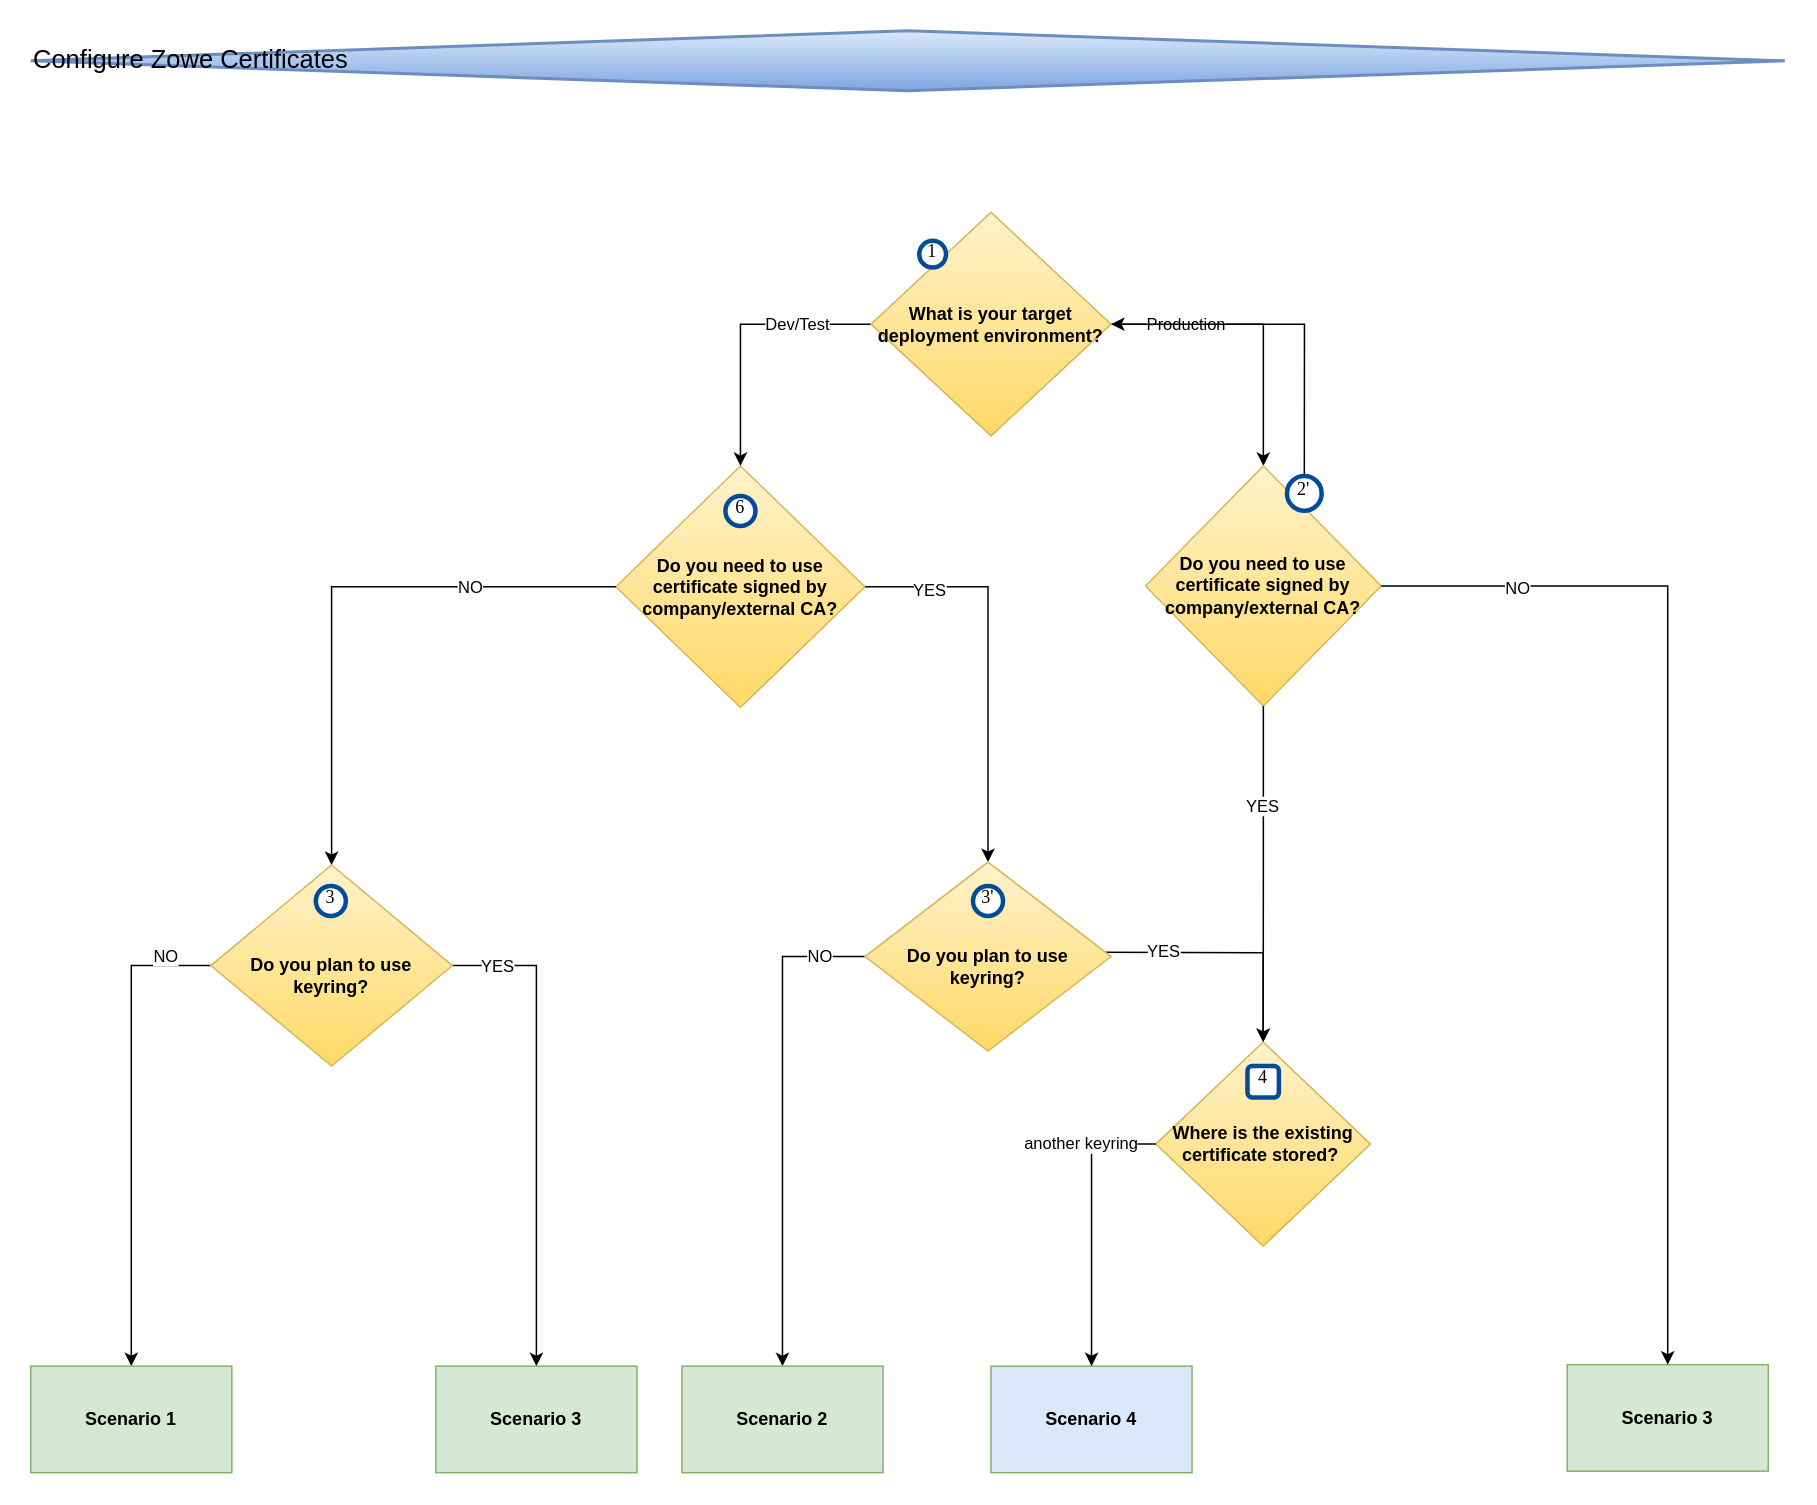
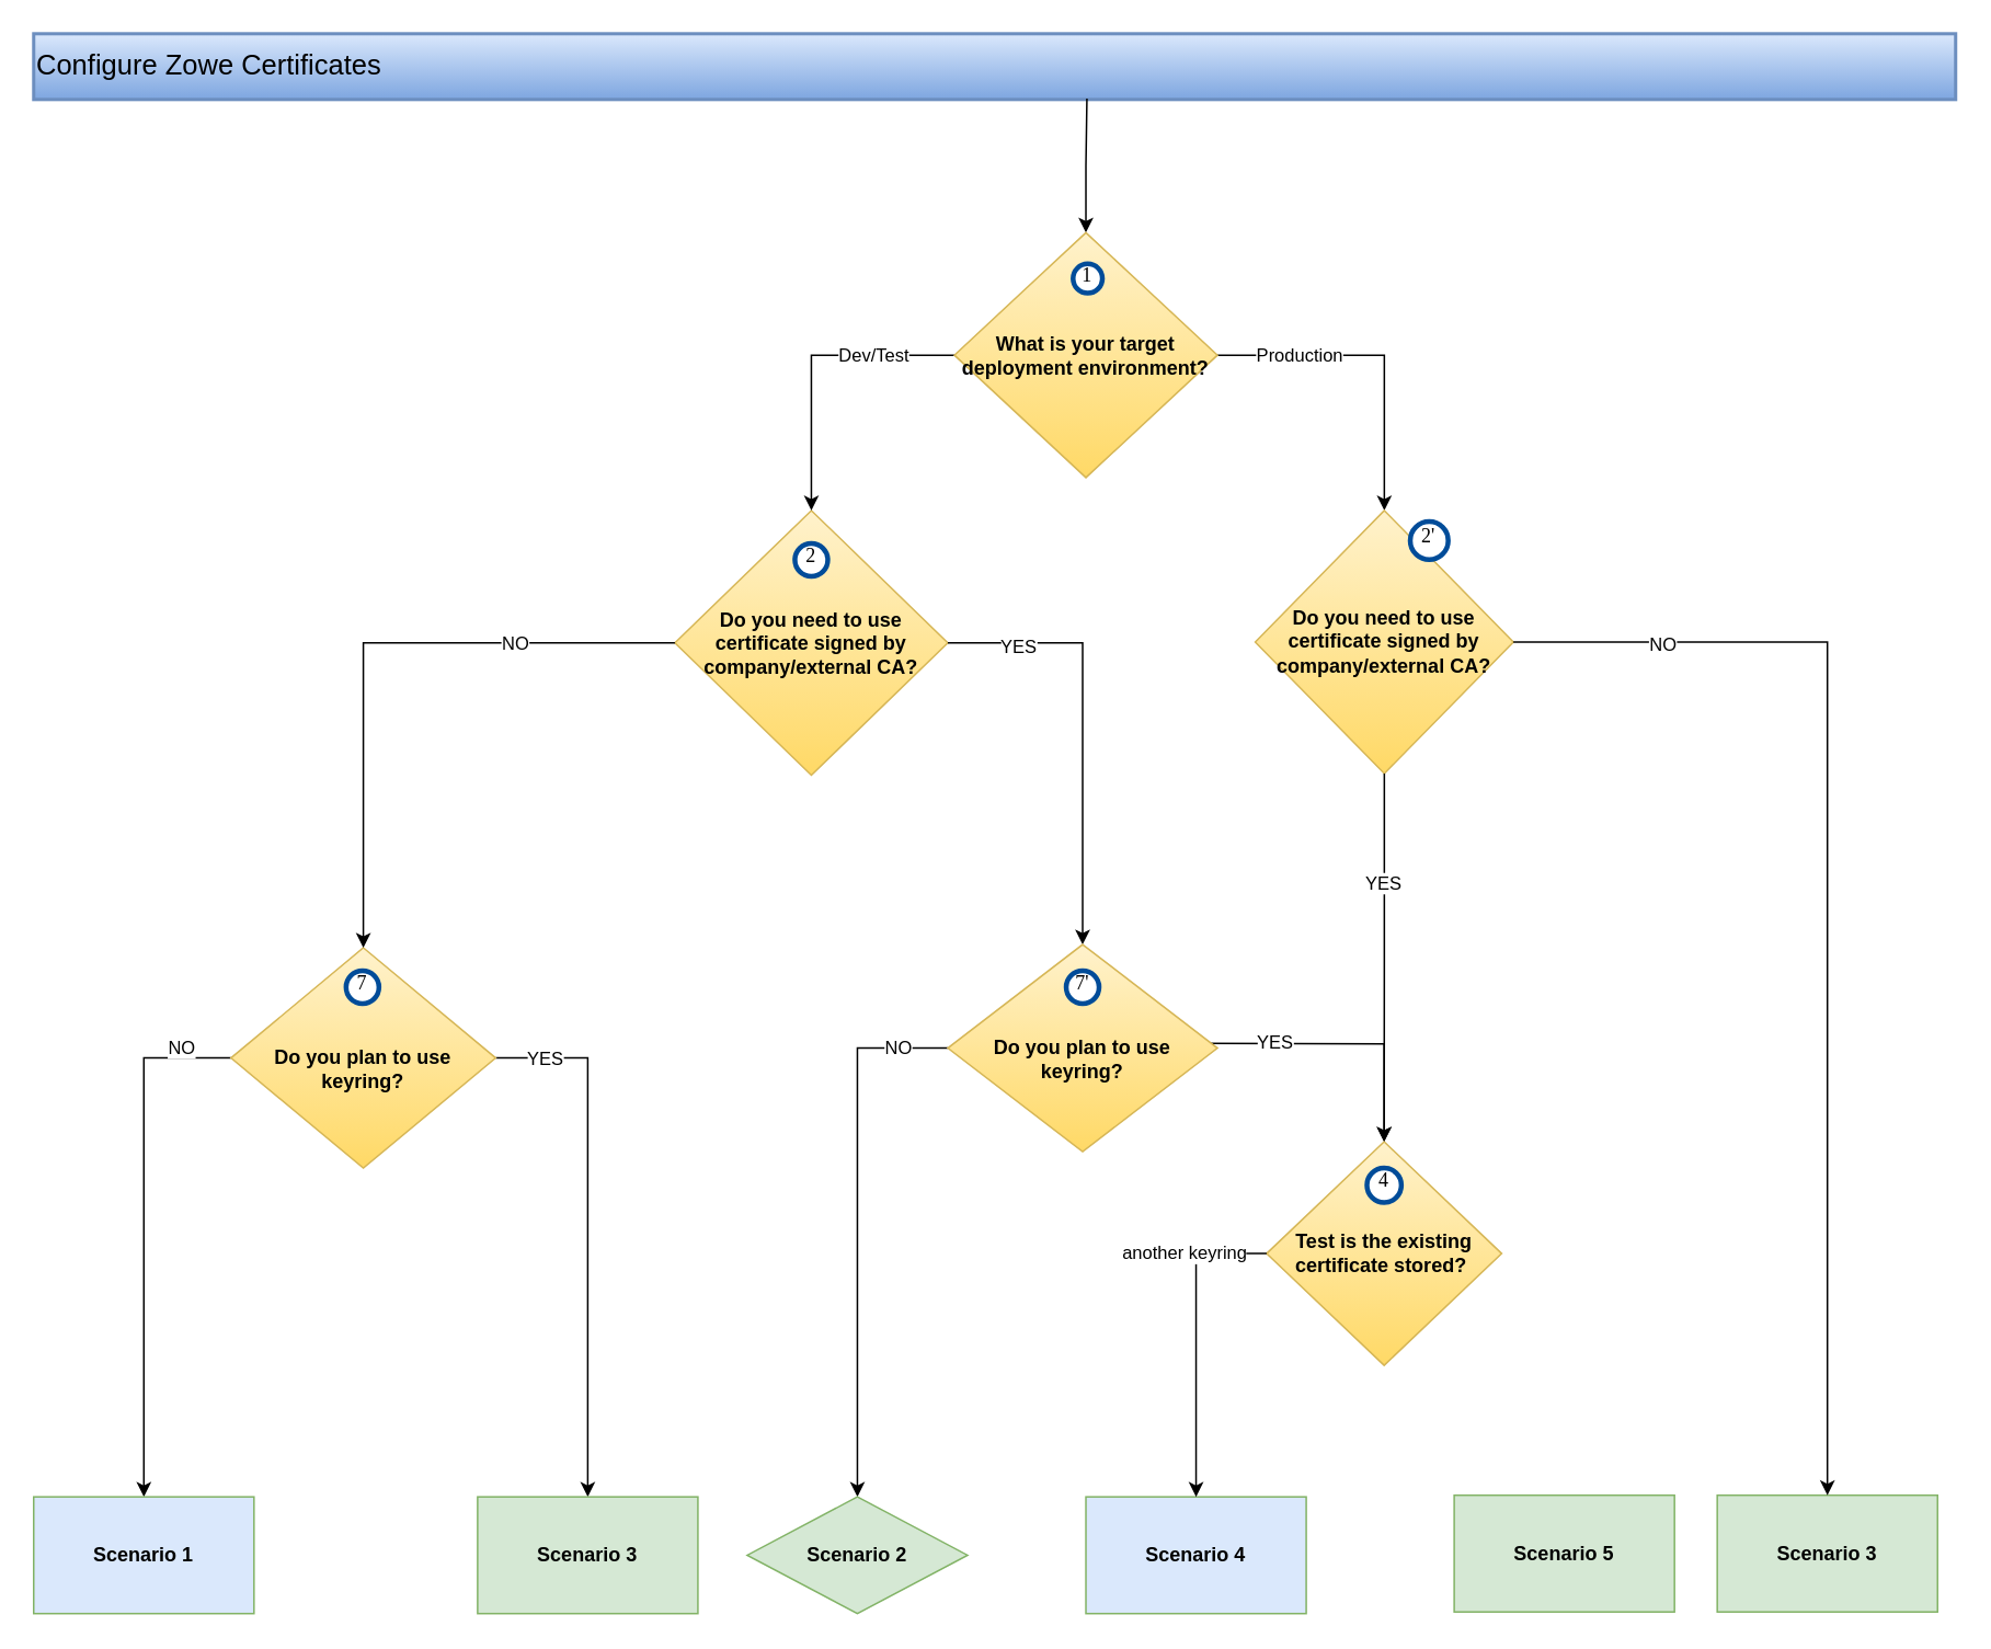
- <mxCell id="8" value="Configure Zowe Certificates" style="rhombus;whiteSpace=wrap;html=1;fillColor=#dae8fc;strokeColor=#6c8ebf;strokeWidth=2;align=left;gradientColor=#7ea6e0;fontSize=17;" vertex="1" parent="1"><mxGeometry x="20" y="20" width="1169" height="40" as="geometry" /></mxCell>
+ <mxCell id="8" value="Configure Zowe Certificates" style="rounded=0;whiteSpace=wrap;html=1;fillColor=#dae8fc;strokeColor=#6c8ebf;strokeWidth=2;align=left;gradientColor=#7ea6e0;fontSize=17;" vertex="1" parent="1"><mxGeometry x="20" y="20" width="1169" height="40" as="geometry" /></mxCell>
- <mxCell id="41" value="1" style="ellipse;whiteSpace=wrap;html=1;aspect=fixed;strokeWidth=3;fontFamily=Tahoma;spacingBottom=4;spacingRight=2;strokeColor=#004C99;spacingLeft=2;" vertex="1" parent="1"><mxGeometry x="612.189" y="160" width="17.814" height="17.814" as="geometry" /></mxCell>
+ <mxCell id="41" value="1" style="ellipse;whiteSpace=wrap;html=1;aspect=fixed;strokeWidth=3;fontFamily=Tahoma;spacingBottom=4;spacingRight=2;strokeColor=#004C99;spacingLeft=2;" vertex="1" parent="1"><mxGeometry x="652.189" y="160" width="17.814" height="17.814" as="geometry" /></mxCell>
- <mxCell id="9" value="" style="edgeStyle=orthogonalEdgeStyle;rounded=0;orthogonalLoop=1;jettySize=auto;html=1;endArrow=none;endFill=0;startArrow=classic;startFill=1;" edge="1" parent="1" source="10" target="15"><mxGeometry relative="1" as="geometry" /></mxCell>
+ <mxCell id="9" value="" style="edgeStyle=orthogonalEdgeStyle;rounded=0;orthogonalLoop=1;jettySize=auto;html=1;entryX=0.548;entryY=0.985;entryDx=0;entryDy=0;entryPerimeter=0;endArrow=none;endFill=0;startArrow=classic;startFill=1;" edge="1" parent="1" source="10" target="8"><mxGeometry relative="1" as="geometry" /></mxCell>
- <mxCell id="4" value="6" style="ellipse;whiteSpace=wrap;html=1;aspect=fixed;strokeWidth=3;fontFamily=Tahoma;spacingBottom=4;spacingRight=2;strokeColor=#004C99;spacingLeft=2;" vertex="1" parent="2"><mxGeometry x="73" y="20" width="20" height="20" as="geometry" /></mxCell>
+ <mxCell id="4" value="2" style="ellipse;whiteSpace=wrap;html=1;aspect=fixed;strokeWidth=3;fontFamily=Tahoma;spacingBottom=4;spacingRight=2;strokeColor=#004C99;spacingLeft=2;" vertex="1" parent="2"><mxGeometry x="73" y="20" width="20" height="20" as="geometry" /></mxCell>
- <mxCell id="42" value="3" style="ellipse;whiteSpace=wrap;html=1;aspect=fixed;strokeWidth=3;fontFamily=Tahoma;spacingBottom=4;spacingRight=2;strokeColor=#004C99;spacingLeft=2;" vertex="1" parent="1"><mxGeometry x="210" y="590" width="20" height="20" as="geometry" /></mxCell>
+ <mxCell id="42" value="7" style="ellipse;whiteSpace=wrap;html=1;aspect=fixed;strokeWidth=3;fontFamily=Tahoma;spacingBottom=4;spacingRight=2;strokeColor=#004C99;spacingLeft=2;" vertex="1" parent="1"><mxGeometry x="210" y="590" width="20" height="20" as="geometry" /></mxCell>
- <mxCell id="43" value="3'" style="ellipse;whiteSpace=wrap;html=1;aspect=fixed;strokeWidth=3;fontFamily=Tahoma;spacingBottom=4;spacingRight=2;strokeColor=#004C99;spacingLeft=2;" vertex="1" parent="1"><mxGeometry x="648" y="590" width="20" height="20" as="geometry" /></mxCell>
+ <mxCell id="43" value="7'" style="ellipse;whiteSpace=wrap;html=1;aspect=fixed;strokeWidth=3;fontFamily=Tahoma;spacingBottom=4;spacingRight=2;strokeColor=#004C99;spacingLeft=2;" vertex="1" parent="1"><mxGeometry x="648" y="590" width="20" height="20" as="geometry" /></mxCell>
- <mxCell id="30" value="4" style="whiteSpace=wrap;html=1;aspect=fixed;strokeWidth=3;fontFamily=Tahoma;spacingBottom=4;spacingRight=2;strokeColor=#004C99;spacingLeft=2;rounded=1;" vertex="1" parent="28"><mxGeometry x="63.929" y="15.998" width="20.923" height="20.923" as="geometry" /></mxCell>
+ <mxCell id="30" value="4" style="ellipse;whiteSpace=wrap;html=1;aspect=fixed;strokeWidth=3;fontFamily=Tahoma;spacingBottom=4;spacingRight=2;strokeColor=#004C99;spacingLeft=2;" vertex="1" parent="28"><mxGeometry x="63.929" y="15.998" width="20.923" height="20.923" as="geometry" /></mxCell>
- <mxCell id="29" value="Where is the existing certificate stored?&amp;nbsp;" style="rhombus;whiteSpace=wrap;html=1;fillColor=#fff2cc;gradientColor=#ffd966;strokeColor=#d6b656;fontStyle=1" vertex="1" parent="28"><mxGeometry x="2.893" width="143" height="136" as="geometry" /></mxCell>
+ <mxCell id="29" value="Test is the existing certificate stored?&amp;nbsp;" style="rhombus;whiteSpace=wrap;html=1;fillColor=#fff2cc;gradientColor=#ffd966;strokeColor=#d6b656;fontStyle=1" vertex="1" parent="28"><mxGeometry x="2.893" width="143" height="136" as="geometry" /></mxCell>
+ <mxCell id="35" value="Scenario 5" style="whiteSpace=wrap;html=1;fillColor=#d5e8d4;strokeColor=#82b366;fontStyle=1" vertex="1" parent="1"><mxGeometry x="884" y="909" width="134" height="71" as="geometry" /></mxCell>
- <mxCell id="31" value="Scenario 1" style="whiteSpace=wrap;html=1;fillColor=#d5e8d4;strokeColor=#82b366;fontStyle=1" vertex="1" parent="1"><mxGeometry x="20" y="910" width="134" height="71" as="geometry" /></mxCell>
+ <mxCell id="31" value="Scenario 1" style="whiteSpace=wrap;html=1;fillColor=#dae8fc;strokeColor=#82b366;fontStyle=1;" vertex="1" parent="1"><mxGeometry x="20" y="910" width="134" height="71" as="geometry" /></mxCell>
- <mxCell id="27" value="Scenario 2" style="whiteSpace=wrap;html=1;fillColor=#d5e8d4;strokeColor=#82b366;fontStyle=1" vertex="1" parent="1"><mxGeometry x="454" y="910" width="134" height="71" as="geometry" /></mxCell>
+ <mxCell id="27" value="Scenario 2" style="rhombus;whiteSpace=wrap;html=1;fillColor=#d5e8d4;strokeColor=#82b366;fontStyle=1;" vertex="1" parent="1"><mxGeometry x="454" y="910" width="134" height="71" as="geometry" /></mxCell>
